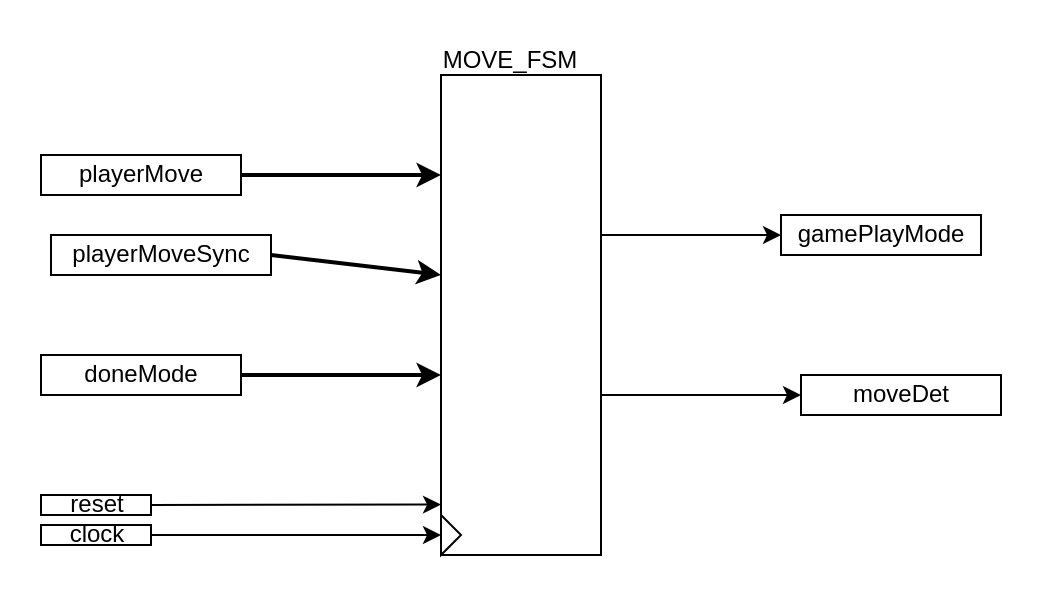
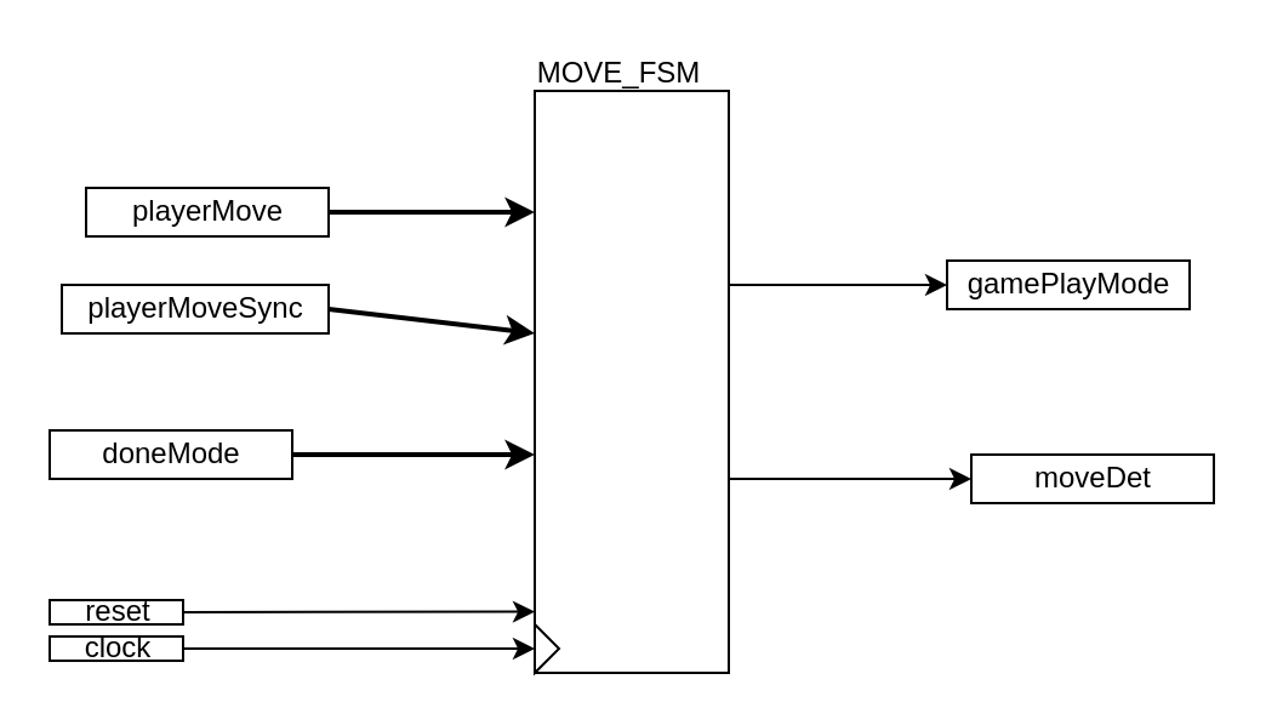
- <mxCell id="3" value="playerMove" style="externalPins=0;recursiveResize=0;shadow=0;dashed=0;align=center;html=1;strokeWidth=1;shape=mxgraph.rtl.abstract.entity;container=1;collapsible=0;kind=input;drawPins=0;left=0;right=1;bottom=0;top=0;" vertex="1" parent="1"><mxGeometry x="20" y="77" width="100" height="20" as="geometry" /></mxCell>
+ <mxCell id="3" value="playerMove" style="externalPins=0;recursiveResize=0;shadow=0;dashed=0;align=center;html=1;strokeWidth=1;shape=mxgraph.rtl.abstract.entity;container=1;collapsible=0;kind=input;drawPins=0;left=0;right=1;bottom=0;top=0;" vertex="1" parent="1"><mxGeometry x="35" y="77" width="100" height="20" as="geometry" /></mxCell>
